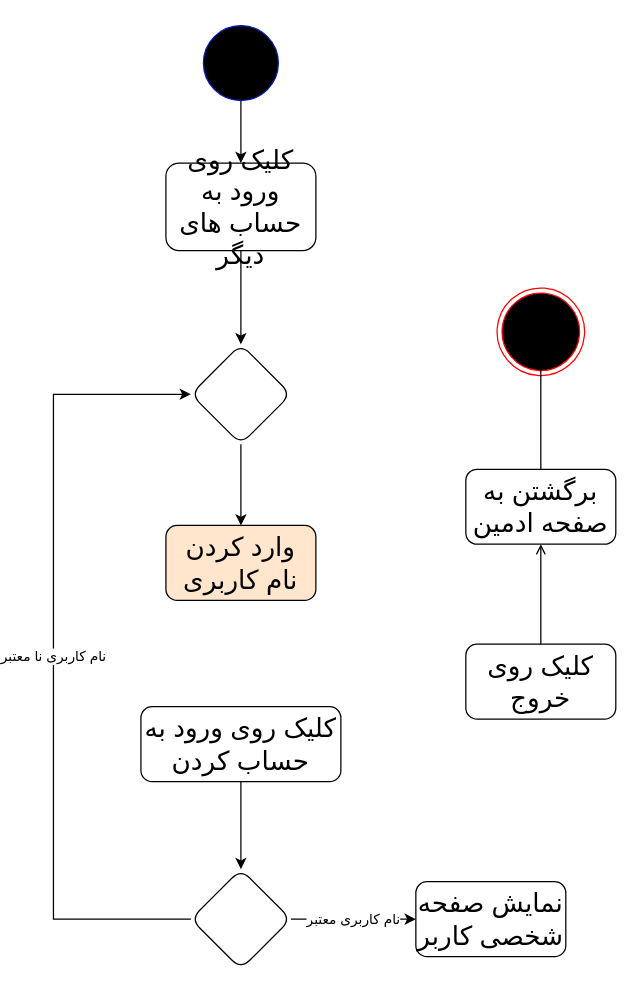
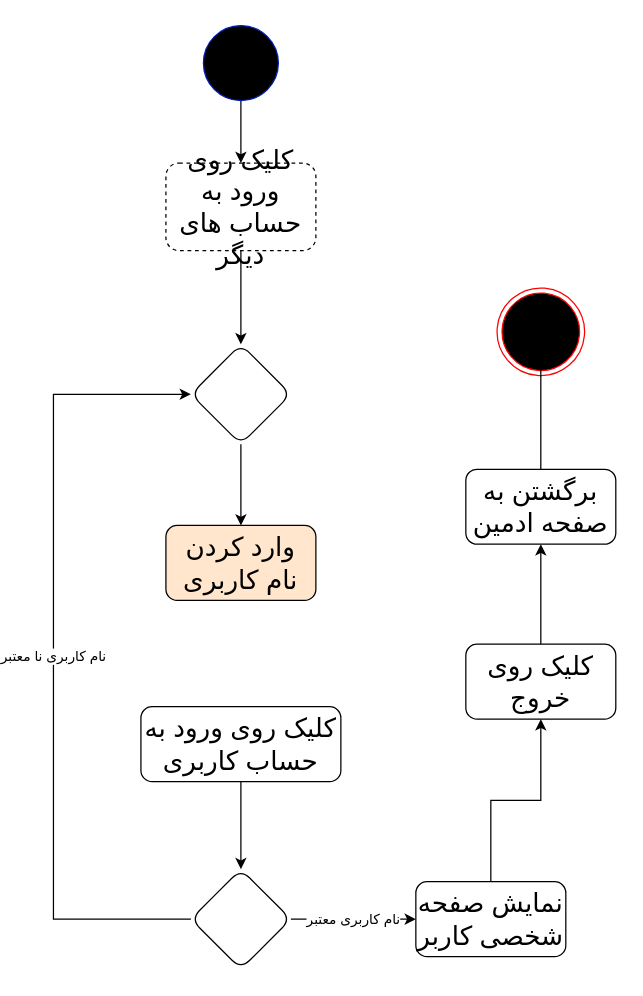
- <mxCell id="5" value="کلیک روی ورود به حساب های دیگر" style="rounded=1;whiteSpace=wrap;html=1;fontSize=21;" parent="1" vertex="1"><mxGeometry x="110" y="130" width="120" height="70" as="geometry" /></mxCell>
+ <mxCell id="5" value="کلیک روی ورود به حساب های دیگر" style="rounded=1;whiteSpace=wrap;html=1;fontSize=21;dashed=1;" parent="1" vertex="1"><mxGeometry x="110" y="130" width="120" height="70" as="geometry" /></mxCell>
- <mxCell id="17" value="" style="edgeStyle=orthogonalEdgeStyle;rounded=0;orthogonalLoop=1;jettySize=auto;html=1;endArrow=open;" parent="1" source="18" target="20" edge="1"><mxGeometry relative="1" as="geometry" /></mxCell>
+ <mxCell id="17" value="" style="edgeStyle=orthogonalEdgeStyle;rounded=0;orthogonalLoop=1;jettySize=auto;html=1;" parent="1" source="18" target="20" edge="1"><mxGeometry relative="1" as="geometry" /></mxCell>
- <mxCell id="9" value="کلیک روی ورود به حساب کردن" style="whiteSpace=wrap;html=1;fontSize=21;rounded=1;" parent="1" vertex="1"><mxGeometry x="90" y="565" width="160" height="60" as="geometry" /></mxCell>
+ <mxCell id="9" value="کلیک روی ورود به حساب کاربری" style="whiteSpace=wrap;html=1;fontSize=21;rounded=1;" parent="1" vertex="1"><mxGeometry x="90" y="565" width="160" height="60" as="geometry" /></mxCell>
+ <mxCell id="15" value="" style="edgeStyle=orthogonalEdgeStyle;rounded=0;orthogonalLoop=1;jettySize=auto;html=1;" parent="1" source="16" target="18" edge="1"><mxGeometry relative="1" as="geometry" /></mxCell>
